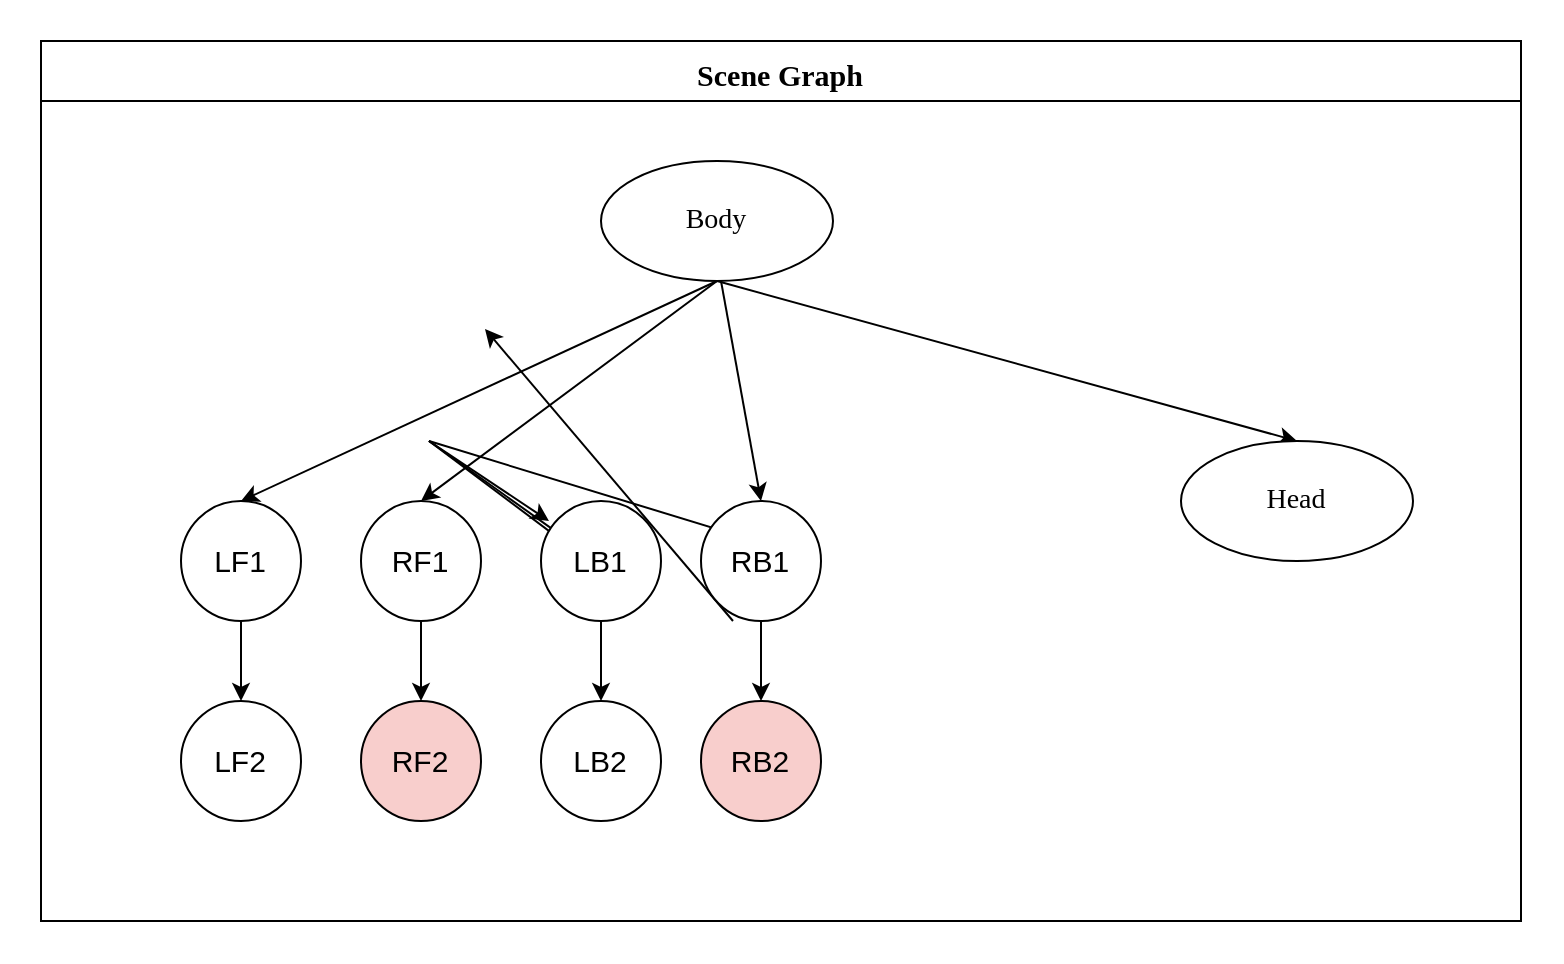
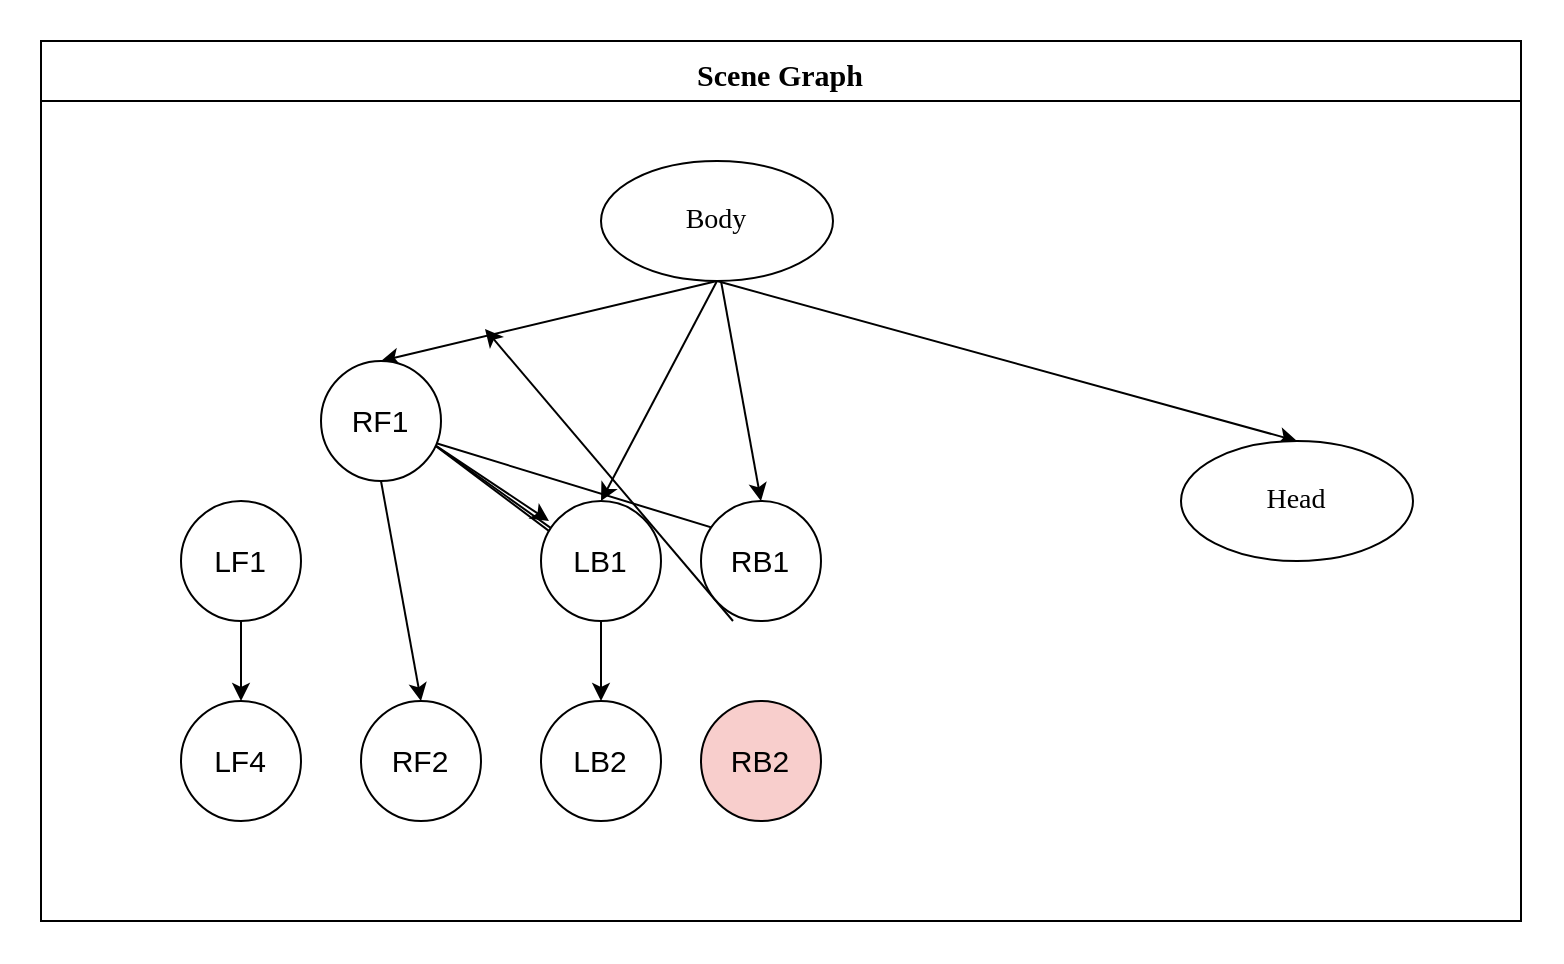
+ <mxCell id="15" value="" style="endArrow=classic;html=1;rounded=0;entryX=0.5;entryY=0;entryDx=0;entryDy=0;exitX=0.5;exitY=1;exitDx=0;exitDy=0;" edge="1" parent="2" target="16" source="3"><mxGeometry width="50" height="50" relative="1" as="geometry"><mxPoint x="230" y="120" as="sourcePoint" /><mxPoint x="300" y="290" as="targetPoint" /></mxGeometry></mxCell>
- <mxCell id="23" value="" style="endArrow=classic;html=1;rounded=0;entryX=0.5;entryY=0;entryDx=0;entryDy=0;exitX=0.5;exitY=1;exitDx=0;exitDy=0;" edge="1" parent="2" target="24" source="3"><mxGeometry width="50" height="50" relative="1" as="geometry"><mxPoint x="50" y="115" as="sourcePoint" /><mxPoint x="120" y="285" as="targetPoint" /></mxGeometry></mxCell>
- <mxCell id="20" value="&lt;font style=&quot;font-size: 15px;&quot;&gt;RF1&lt;/font&gt;" style="ellipse;whiteSpace=wrap;html=1;aspect=fixed;" vertex="1" parent="2"><mxGeometry x="160" y="230" width="60" height="60" as="geometry" /></mxCell>
+ <mxCell id="20" value="&lt;font style=&quot;font-size: 15px;&quot;&gt;RF1&lt;/font&gt;" style="ellipse;whiteSpace=wrap;html=1;aspect=fixed;" vertex="1" parent="2"><mxGeometry x="140" y="160" width="60" height="60" as="geometry" /></mxCell>
- <mxCell id="14" value="" style="endArrow=classic;html=1;rounded=0;entryX=0.5;entryY=0;entryDx=0;entryDy=0;exitX=0.5;exitY=1;exitDx=0;exitDy=0;" edge="1" parent="2" source="12" target="13"><mxGeometry width="50" height="50" relative="1" as="geometry"><mxPoint x="244" y="286" as="sourcePoint" /><mxPoint x="216" y="360" as="targetPoint" /></mxGeometry></mxCell>
- <mxCell id="25" value="&lt;font style=&quot;font-size: 15px;&quot;&gt;LF2&lt;/font&gt;" style="ellipse;whiteSpace=wrap;html=1;aspect=fixed;" vertex="1" parent="2"><mxGeometry x="70" y="330" width="60" height="60" as="geometry" /></mxCell>
+ <mxCell id="25" value="&lt;font style=&quot;font-size: 15px;&quot;&gt;LF4&lt;/font&gt;" style="ellipse;whiteSpace=wrap;html=1;aspect=fixed;" vertex="1" parent="2"><mxGeometry x="70" y="330" width="60" height="60" as="geometry" /></mxCell>
- <mxCell id="21" value="&lt;font style=&quot;font-size: 15px;&quot;&gt;RF2&lt;/font&gt;" style="ellipse;whiteSpace=wrap;html=1;aspect=fixed;fillColor=#f8cecc;" vertex="1" parent="2"><mxGeometry x="160" y="330" width="60" height="60" as="geometry" /></mxCell>
+ <mxCell id="21" value="&lt;font style=&quot;font-size: 15px;&quot;&gt;RF2&lt;/font&gt;" style="ellipse;whiteSpace=wrap;html=1;aspect=fixed;" vertex="1" parent="2"><mxGeometry x="160" y="330" width="60" height="60" as="geometry" /></mxCell>
